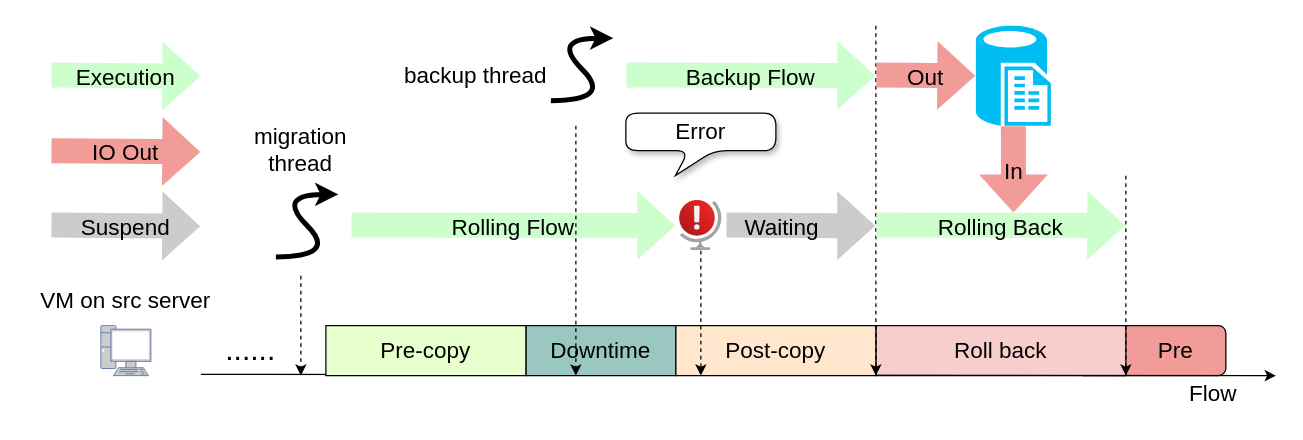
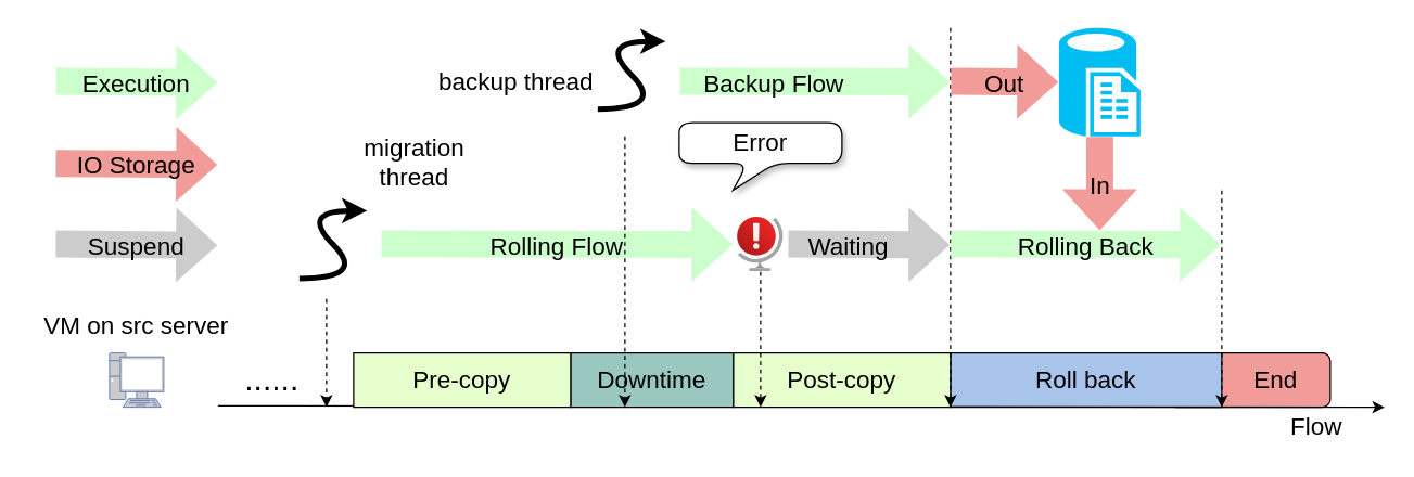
- <mxCell id="26" value="&lt;font style=&quot;font-size: 18px;&quot;&gt;Backup Flow&lt;/font&gt;" style="text;html=1;strokeColor=none;fillColor=none;align=center;verticalAlign=middle;whiteSpace=wrap;rounded=0;fontSize=24;" parent="1" vertex="1"><mxGeometry x="520" y="40" width="160" height="40" as="geometry" /></mxCell>
+ <mxCell id="26" value="&lt;font style=&quot;font-size: 18px;&quot;&gt;Backup Flow&lt;/font&gt;" style="text;html=1;strokeColor=none;fillColor=none;align=center;verticalAlign=middle;whiteSpace=wrap;rounded=0;fontSize=24;" parent="1" vertex="1"><mxGeometry x="490" y="40" width="160" height="40" as="geometry" /></mxCell>
- <mxCell id="38" value="&lt;font style=&quot;font-size: 18px;&quot;&gt;IO Out&lt;/font&gt;" style="text;html=1;strokeColor=none;fillColor=none;align=center;verticalAlign=middle;whiteSpace=wrap;rounded=0;fontSize=24;" vertex="1" parent="1"><mxGeometry x="40" y="100" width="120" height="40" as="geometry" /></mxCell>
+ <mxCell id="38" value="&lt;font style=&quot;font-size: 18px;&quot;&gt;IO Storage&lt;/font&gt;" style="text;html=1;strokeColor=none;fillColor=none;align=center;verticalAlign=middle;whiteSpace=wrap;rounded=0;fontSize=24;" vertex="1" parent="1"><mxGeometry x="40" y="100" width="120" height="40" as="geometry" /></mxCell>
- <mxCell id="18" value="&lt;font style=&quot;font-size: 18px;&quot;&gt;migration thread&lt;/font&gt;" style="text;html=1;strokeColor=none;fillColor=none;align=center;verticalAlign=middle;whiteSpace=wrap;rounded=0;" parent="1" vertex="1"><mxGeometry x="180" y="100" width="120" height="40" as="geometry" /></mxCell>
+ <mxCell id="18" value="&lt;font style=&quot;font-size: 18px;&quot;&gt;migration thread&lt;/font&gt;" style="text;html=1;strokeColor=none;fillColor=none;align=center;verticalAlign=middle;whiteSpace=wrap;rounded=0;" parent="1" vertex="1"><mxGeometry x="245" y="100" width="120" height="40" as="geometry" /></mxCell>
- <mxCell id="7" value="Post-copy" style="rounded=0;whiteSpace=wrap;html=1;fontSize=18;fillColor=#ffe6cc;" parent="1" vertex="1"><mxGeometry x="540" y="260" width="160" height="40" as="geometry" /></mxCell>
+ <mxCell id="7" value="Post-copy" style="rounded=0;whiteSpace=wrap;html=1;fontSize=18;fillColor=#E6FFCC;" parent="1" vertex="1"><mxGeometry x="540" y="260" width="160" height="40" as="geometry" /></mxCell>
- <mxCell id="4" value="Roll back" style="rounded=0;whiteSpace=wrap;html=1;fontSize=18;fillColor=#f8cecc;" parent="1" vertex="1"><mxGeometry x="700" y="260" width="200" height="40" as="geometry" /></mxCell>
+ <mxCell id="4" value="Roll back" style="rounded=0;whiteSpace=wrap;html=1;fontSize=18;fillColor=#A9C4EB;" parent="1" vertex="1"><mxGeometry x="700" y="260" width="200" height="40" as="geometry" /></mxCell>
- <mxCell id="3" value="&lt;font style=&quot;font-size: 18px;&quot;&gt;Pre&lt;/font&gt;" style="text;html=1;strokeColor=none;fillColor=none;align=center;verticalAlign=middle;whiteSpace=wrap;rounded=0;" parent="1" vertex="1"><mxGeometry x="910" y="265" width="60" height="30" as="geometry" /></mxCell>
+ <mxCell id="3" value="&lt;font style=&quot;font-size: 18px;&quot;&gt;End&lt;/font&gt;" style="text;html=1;strokeColor=none;fillColor=none;align=center;verticalAlign=middle;whiteSpace=wrap;rounded=0;" parent="1" vertex="1"><mxGeometry x="910" y="265" width="60" height="30" as="geometry" /></mxCell>
